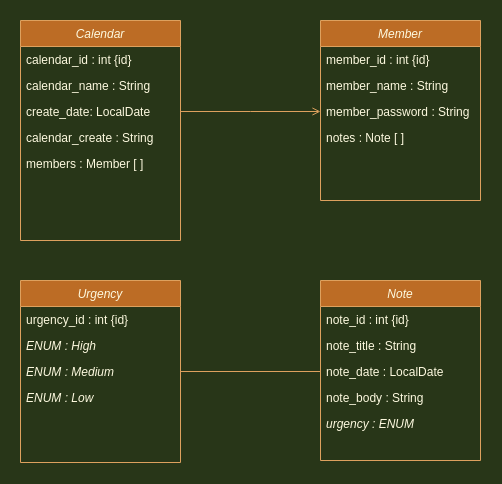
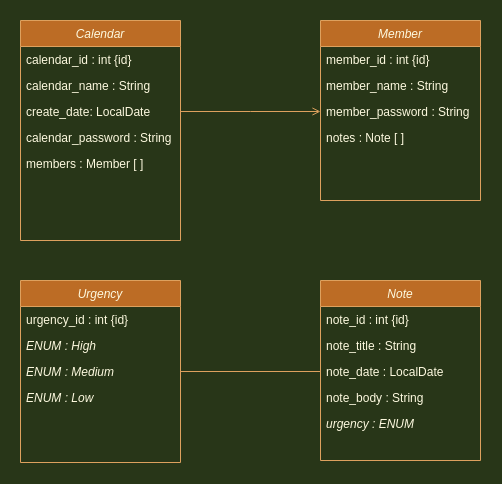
- <mxCell id="6" value="calendar_create : String" style="text;align=left;verticalAlign=top;spacingLeft=4;spacingRight=4;overflow=hidden;rotatable=0;points=[[0,0.5],[1,0.5]];portConstraint=eastwest;rounded=0;shadow=0;html=0;fontColor=#FEFAE0;" parent="2" vertex="1"><mxGeometry y="104" width="160" height="26" as="geometry" /></mxCell>
+ <mxCell id="6" value="calendar_password : String" style="text;align=left;verticalAlign=top;spacingLeft=4;spacingRight=4;overflow=hidden;rotatable=0;points=[[0,0.5],[1,0.5]];portConstraint=eastwest;rounded=0;shadow=0;html=0;fontColor=#FEFAE0;" parent="2" vertex="1"><mxGeometry y="104" width="160" height="26" as="geometry" /></mxCell>
